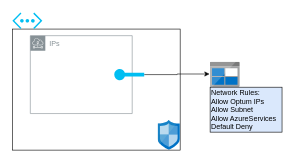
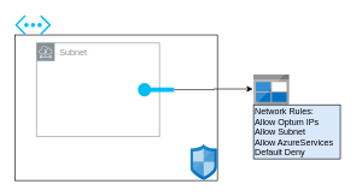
- <mxCell id="6" value="IPs" style="outlineConnect=0;gradientColor=none;html=1;whiteSpace=wrap;fontSize=12;fontStyle=0;shape=mxgraph.aws4.group;grIcon=mxgraph.aws4.group_subnet;strokeColor=#879196;fillColor=none;verticalAlign=top;align=left;spacingLeft=30;fontColor=#879196;dashed=0;" vertex="1" parent="1"><mxGeometry x="50" y="59" width="170" height="130" as="geometry" /></mxCell>
+ <mxCell id="6" value="Subnet" style="outlineConnect=0;gradientColor=none;html=1;whiteSpace=wrap;fontSize=12;fontStyle=0;shape=mxgraph.aws4.group;grIcon=mxgraph.aws4.group_subnet;strokeColor=#879196;fillColor=none;verticalAlign=top;align=left;spacingLeft=30;fontColor=#879196;dashed=0;" vertex="1" parent="1"><mxGeometry x="50" y="59" width="170" height="130" as="geometry" /></mxCell>
